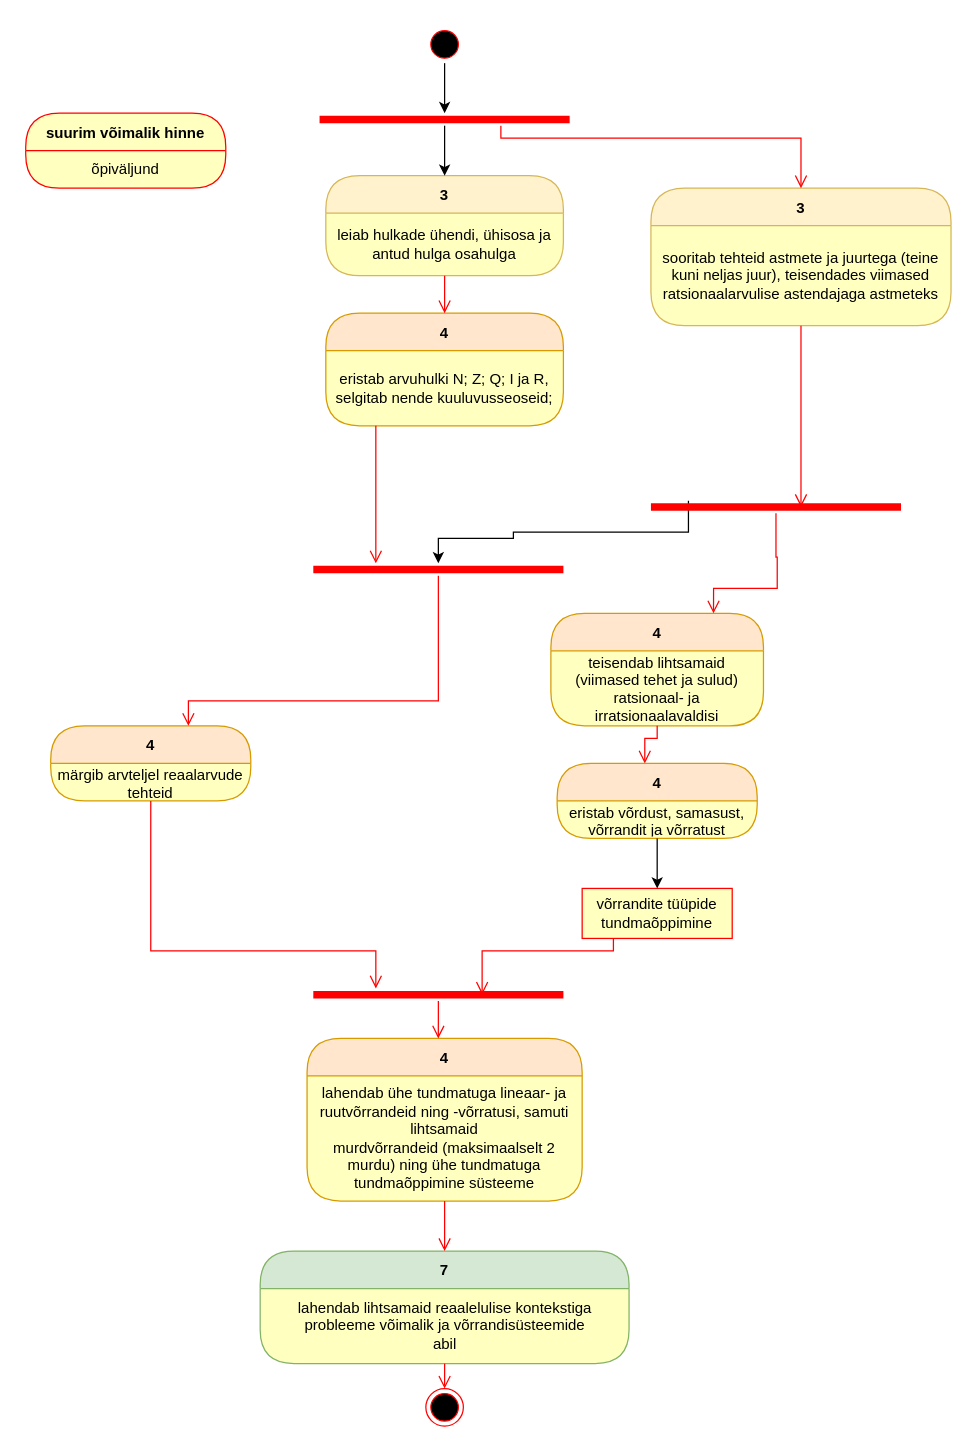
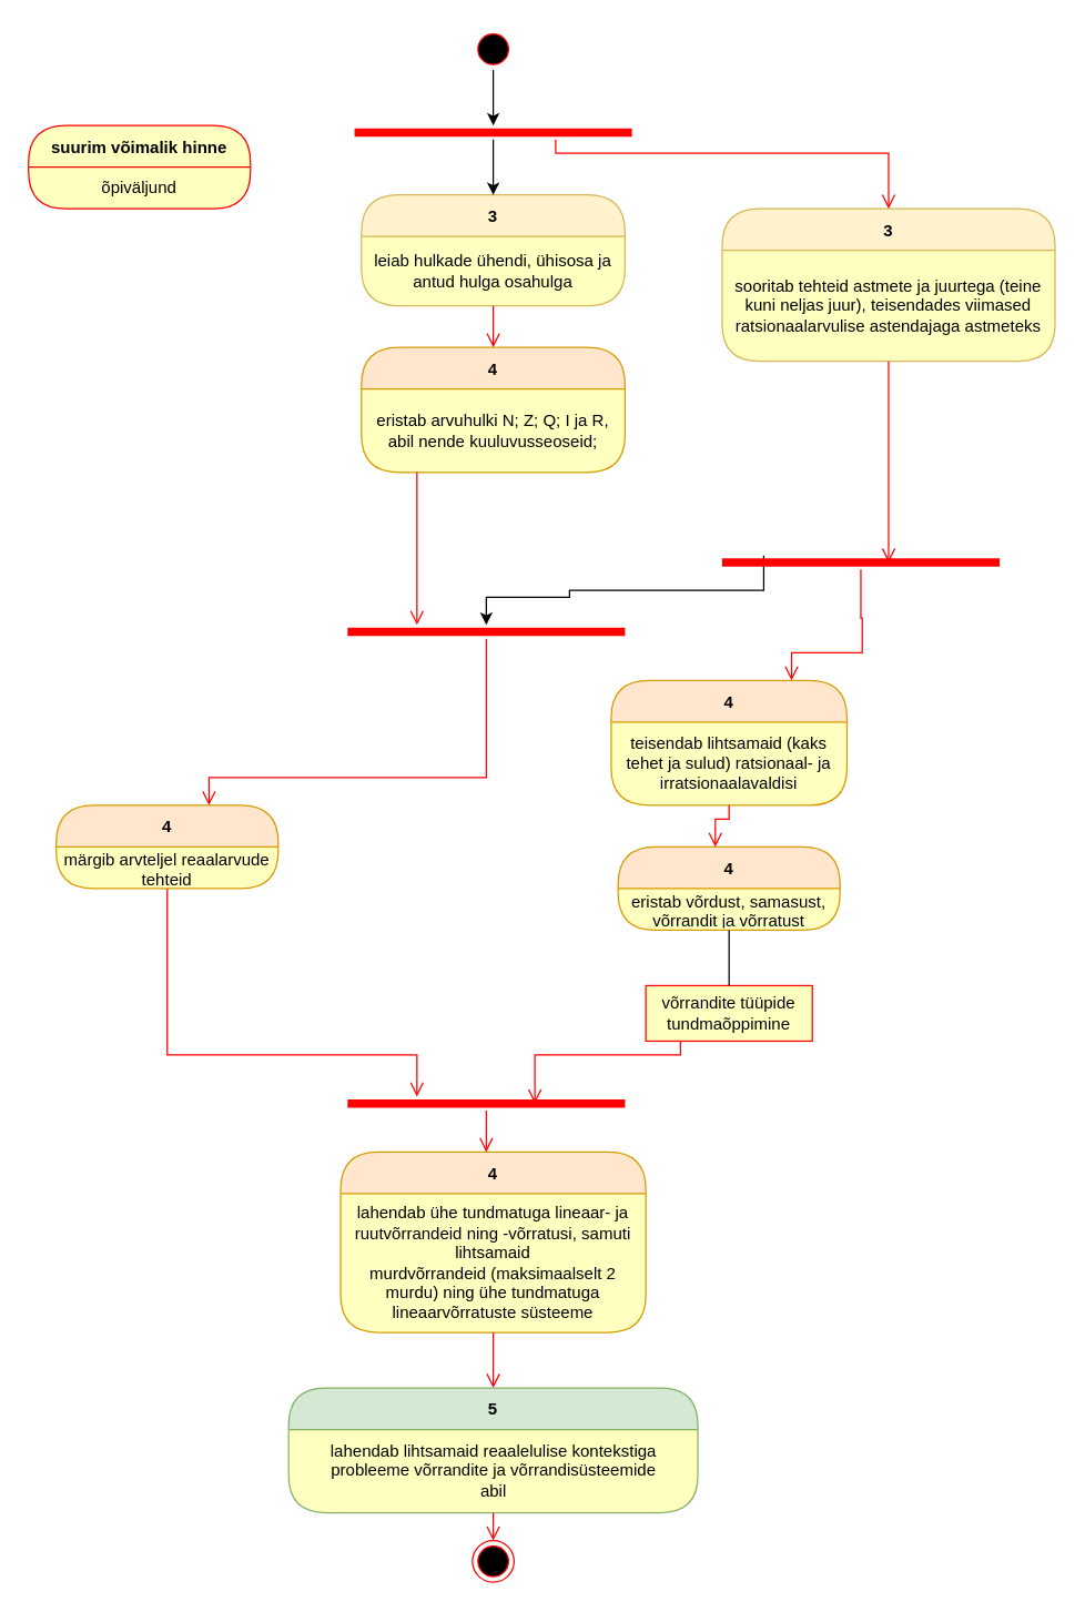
- <mxCell id="21" value="eristab arvuhulki N; Z; Q; I ja R, selgitab nende kuuluvusseoseid;" style="text;html=1;strokeColor=none;fillColor=none;align=center;verticalAlign=middle;spacingLeft=4;spacingRight=4;whiteSpace=wrap;overflow=hidden;rotatable=0;fontColor=#000000;" parent="20" vertex="1"><mxGeometry y="30" width="190" height="60" as="geometry" /></mxCell>
+ <mxCell id="21" value="eristab arvuhulki N; Z; Q; I ja R, abil nende kuuluvusseoseid;" style="text;html=1;strokeColor=none;fillColor=none;align=center;verticalAlign=middle;spacingLeft=4;spacingRight=4;whiteSpace=wrap;overflow=hidden;rotatable=0;fontColor=#000000;" parent="20" vertex="1"><mxGeometry y="30" width="190" height="60" as="geometry" /></mxCell>
- <mxCell id="7" value=" teisendab lihtsamaid (viimased tehet ja sulud) ratsionaal- ja irratsionaalavaldisi" style="text;html=1;strokeColor=none;fillColor=none;align=center;verticalAlign=middle;spacingLeft=4;spacingRight=4;whiteSpace=wrap;overflow=hidden;rotatable=0;fontColor=#000000;" parent="6" vertex="1"><mxGeometry y="30" width="170" height="60" as="geometry" /></mxCell>
+ <mxCell id="7" value=" teisendab lihtsamaid (kaks tehet ja sulud) ratsionaal- ja irratsionaalavaldisi" style="text;html=1;strokeColor=none;fillColor=none;align=center;verticalAlign=middle;spacingLeft=4;spacingRight=4;whiteSpace=wrap;overflow=hidden;rotatable=0;fontColor=#000000;" parent="6" vertex="1"><mxGeometry y="30" width="170" height="60" as="geometry" /></mxCell>
- <mxCell id="31" style="edgeStyle=orthogonalEdgeStyle;rounded=0;orthogonalLoop=1;jettySize=auto;html=1;" parent="1" source="16" target="29" edge="1"><mxGeometry relative="1" as="geometry" /></mxCell>
+ <mxCell id="31" style="edgeStyle=orthogonalEdgeStyle;rounded=0;orthogonalLoop=1;jettySize=auto;html=1;endArrow=none;" parent="1" source="16" target="29" edge="1"><mxGeometry relative="1" as="geometry" /></mxCell>
- <mxCell id="13" value=" lahendab ühe tundmatuga lineaar- ja ruutvõrrandeid ning -võrratusi, samuti lihtsamaid&lt;br/&gt;murdvõrrandeid (maksimaalselt 2 murdu) ning ühe tundmatuga tundmaõppimine süsteeme" style="text;html=1;strokeColor=none;fillColor=none;align=center;verticalAlign=middle;spacingLeft=4;spacingRight=4;whiteSpace=wrap;overflow=hidden;rotatable=0;fontColor=#000000;" parent="12" vertex="1"><mxGeometry y="30" width="220" height="100" as="geometry" /></mxCell>
+ <mxCell id="13" value=" lahendab ühe tundmatuga lineaar- ja ruutvõrrandeid ning -võrratusi, samuti lihtsamaid&lt;br/&gt;murdvõrrandeid (maksimaalselt 2 murdu) ning ühe tundmatuga lineaarvõrratuste süsteeme" style="text;html=1;strokeColor=none;fillColor=none;align=center;verticalAlign=middle;spacingLeft=4;spacingRight=4;whiteSpace=wrap;overflow=hidden;rotatable=0;fontColor=#000000;" parent="12" vertex="1"><mxGeometry y="30" width="220" height="100" as="geometry" /></mxCell>
- <mxCell id="3" value="7" style="swimlane;fontStyle=1;align=center;verticalAlign=middle;childLayout=stackLayout;horizontal=1;startSize=30;horizontalStack=0;resizeParent=0;resizeLast=1;container=0;collapsible=0;rounded=1;arcSize=30;strokeColor=#82b366;fillColor=#d5e8d4;swimlaneFillColor=#ffffc0;dropTarget=0;" parent="1" vertex="1"><mxGeometry x="207.5" y="1000" width="295" height="90" as="geometry" /></mxCell>
+ <mxCell id="3" value="5" style="swimlane;fontStyle=1;align=center;verticalAlign=middle;childLayout=stackLayout;horizontal=1;startSize=30;horizontalStack=0;resizeParent=0;resizeLast=1;container=0;collapsible=0;rounded=1;arcSize=30;strokeColor=#82b366;fillColor=#d5e8d4;swimlaneFillColor=#ffffc0;dropTarget=0;" parent="1" vertex="1"><mxGeometry x="207.5" y="1000" width="295" height="90" as="geometry" /></mxCell>
- <mxCell id="4" value=" lahendab lihtsamaid reaalelulise kontekstiga probleeme võimalik ja võrrandisüsteemide&lt;br/&gt;abil" style="text;html=1;strokeColor=none;fillColor=none;align=center;verticalAlign=middle;spacingLeft=4;spacingRight=4;whiteSpace=wrap;overflow=hidden;rotatable=0;fontColor=#000000;" parent="3" vertex="1"><mxGeometry y="30" width="295" height="60" as="geometry" /></mxCell>
+ <mxCell id="4" value=" lahendab lihtsamaid reaalelulise kontekstiga probleeme võrrandite ja võrrandisüsteemide&lt;br/&gt;abil" style="text;html=1;strokeColor=none;fillColor=none;align=center;verticalAlign=middle;spacingLeft=4;spacingRight=4;whiteSpace=wrap;overflow=hidden;rotatable=0;fontColor=#000000;" parent="3" vertex="1"><mxGeometry y="30" width="295" height="60" as="geometry" /></mxCell>
